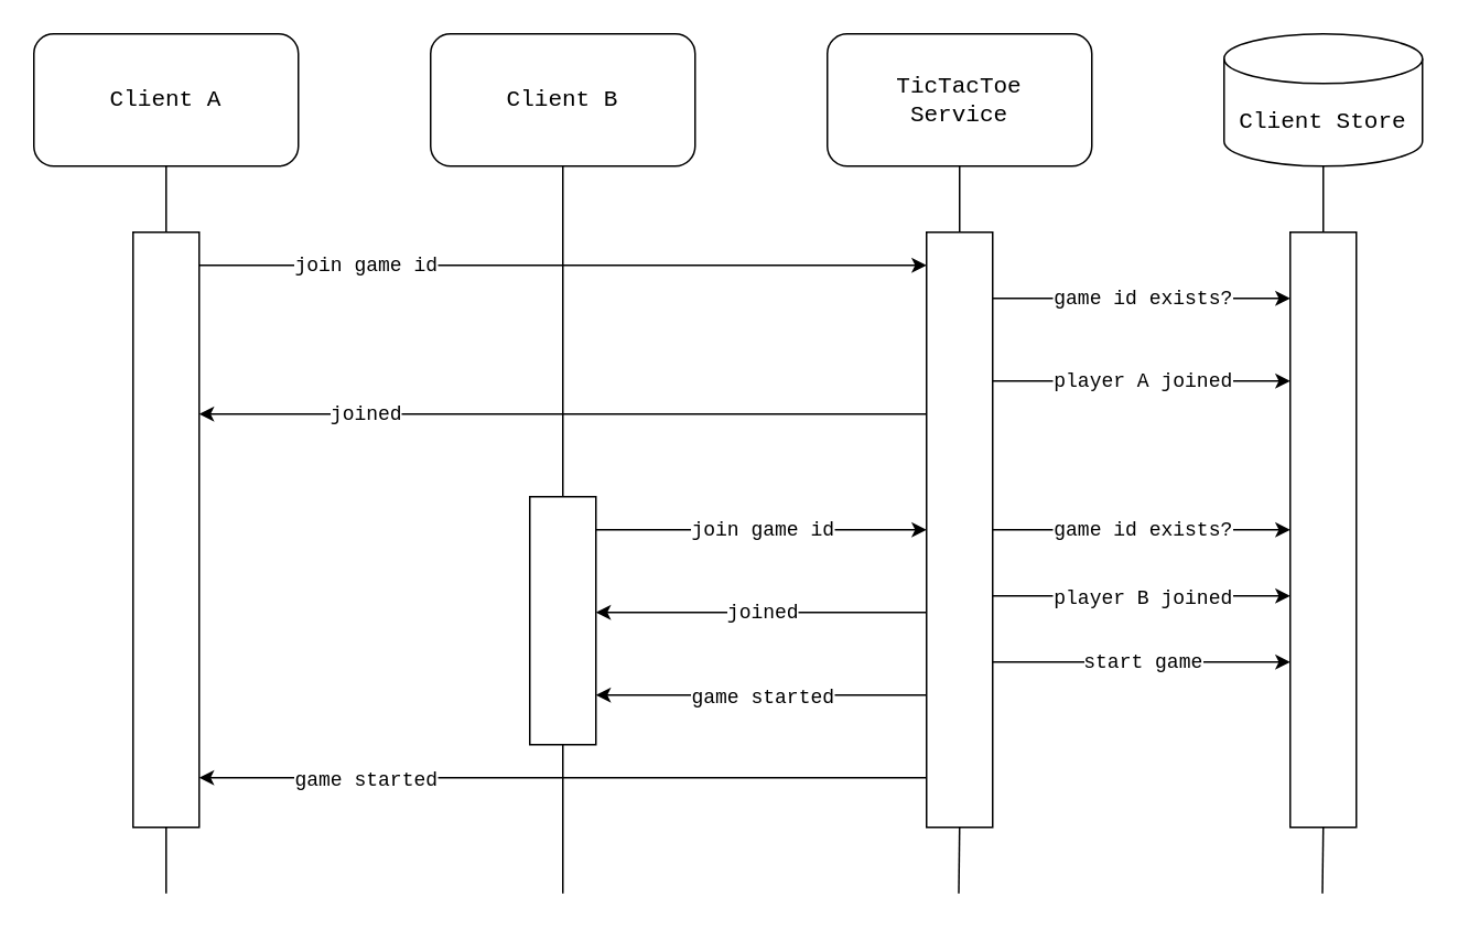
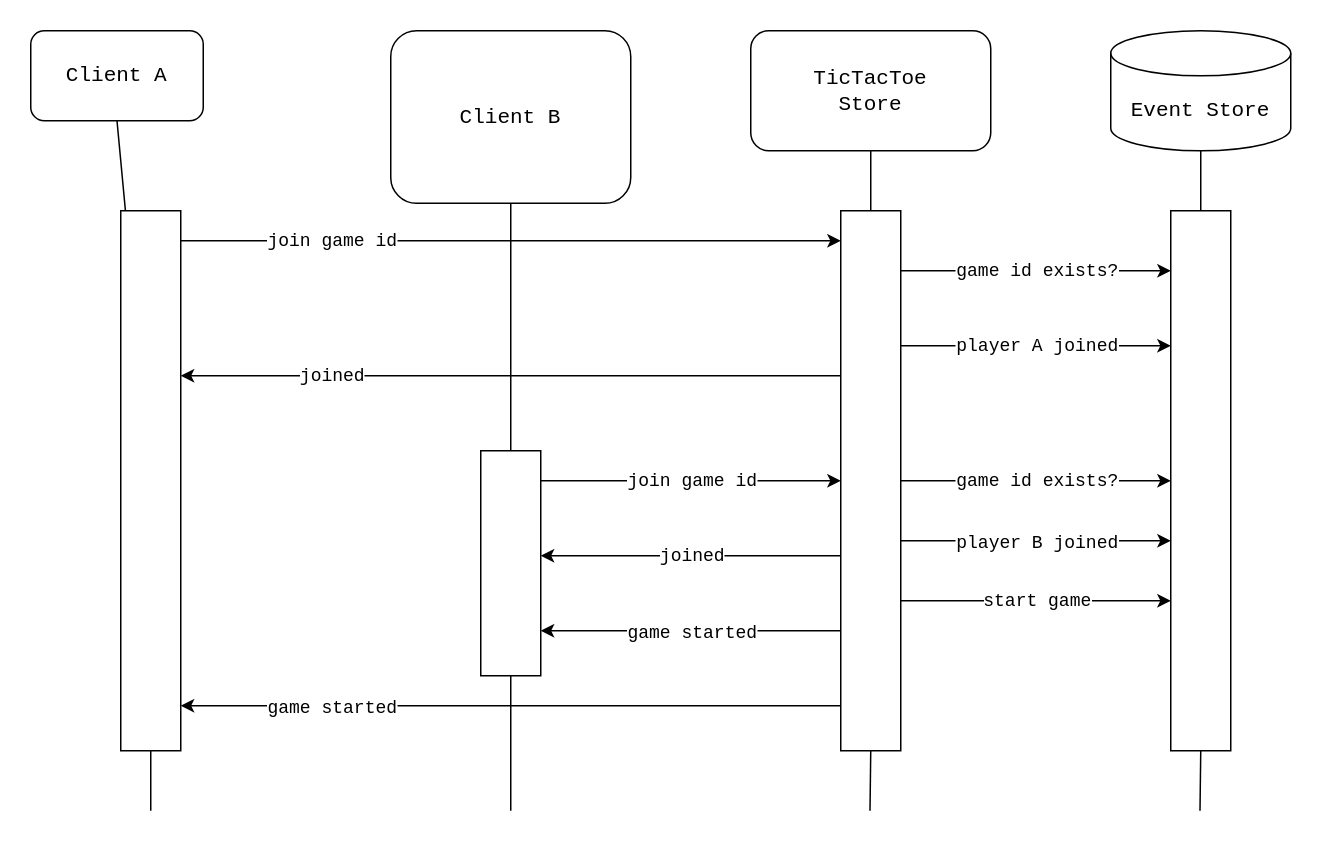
- <mxCell id="2" value="&lt;font face=&quot;Courier New&quot; style=&quot;font-size: 14px&quot;&gt;Client A&lt;/font&gt;" style="rounded=1;whiteSpace=wrap;html=1;" vertex="1" parent="1"><mxGeometry y="20" width="160" height="80" as="geometry" x="20" /></mxCell>
+ <mxCell id="2" value="&lt;font face=&quot;Courier New&quot; style=&quot;font-size: 14px&quot;&gt;Client A&lt;/font&gt;" style="rounded=1;whiteSpace=wrap;html=1;" vertex="1" parent="1"><mxGeometry x="20" y="20" width="115" height="60" as="geometry" /></mxCell>
- <mxCell id="32" value="&lt;font face=&quot;Courier New&quot; style=&quot;font-size: 14px&quot;&gt;Client B&lt;/font&gt;" style="rounded=1;whiteSpace=wrap;html=1;" vertex="1" parent="1"><mxGeometry x="260" y="20" width="160" height="80" as="geometry" /></mxCell>
+ <mxCell id="32" value="&lt;font face=&quot;Courier New&quot; style=&quot;font-size: 14px&quot;&gt;Client B&lt;/font&gt;" style="rounded=1;whiteSpace=wrap;html=1;" vertex="1" parent="1"><mxGeometry x="260" y="20" width="160" height="115" as="geometry" /></mxCell>
- <mxCell id="3" value="&lt;font face=&quot;Courier New&quot; style=&quot;font-size: 14px&quot;&gt;TicTacToe&lt;br&gt;Service&lt;br&gt;&lt;/font&gt;" style="rounded=1;whiteSpace=wrap;html=1;" vertex="1" parent="1"><mxGeometry x="500" y="20" width="160" height="80" as="geometry" /></mxCell>
+ <mxCell id="3" value="&lt;font face=&quot;Courier New&quot; style=&quot;font-size: 14px&quot;&gt;TicTacToe&lt;br&gt;Store&lt;br&gt;&lt;/font&gt;" style="rounded=1;whiteSpace=wrap;html=1;" vertex="1" parent="1"><mxGeometry x="500" y="20" width="160" height="80" as="geometry" /></mxCell>
- <mxCell id="4" value="Client Store" style="shape=cylinder3;whiteSpace=wrap;html=1;boundedLbl=1;backgroundOutline=1;size=15;fontFamily=Courier New;fontSize=14;" vertex="1" parent="1"><mxGeometry x="740" y="20" width="120" height="80" as="geometry" /></mxCell>
+ <mxCell id="4" value="Event Store" style="shape=cylinder3;whiteSpace=wrap;html=1;boundedLbl=1;backgroundOutline=1;size=15;fontFamily=Courier New;fontSize=14;" vertex="1" parent="1"><mxGeometry x="740" y="20" width="120" height="80" as="geometry" /></mxCell>
